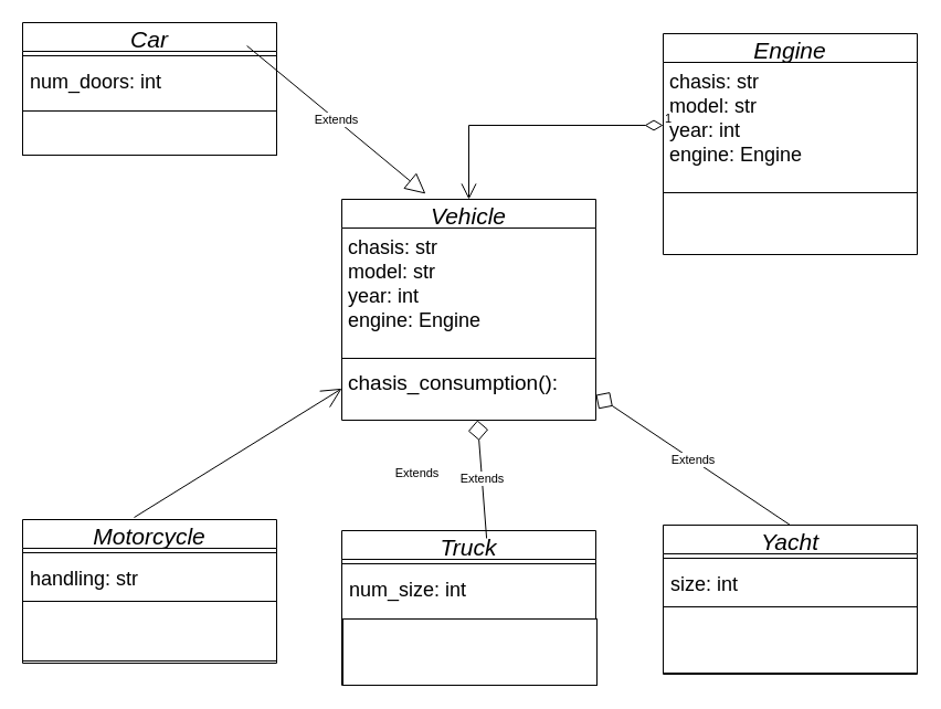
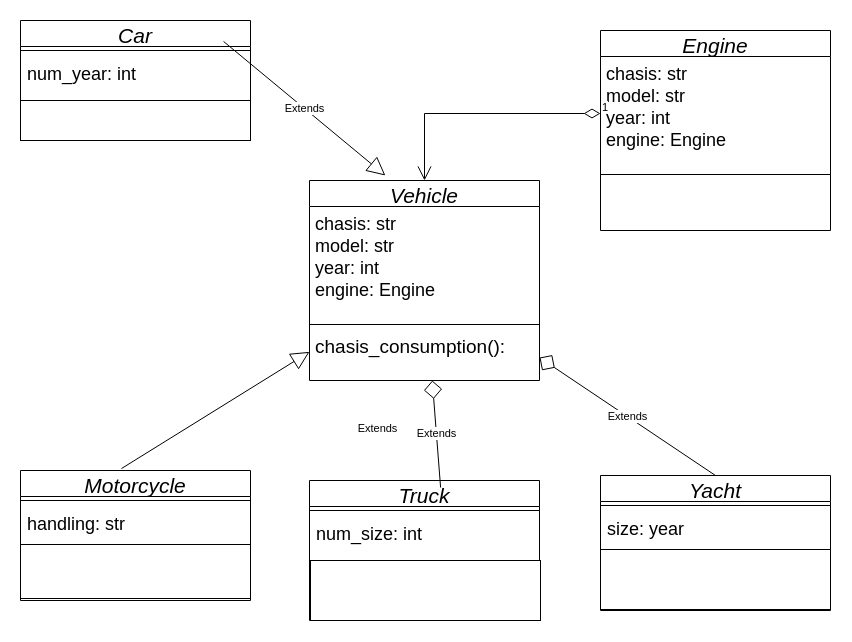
- <mxCell id="12" value="&lt;font style=&quot;font-size: 18px;&quot;&gt;&amp;nbsp;num_doors: int&lt;/font&gt;" style="text;html=1;align=left;verticalAlign=middle;resizable=0;points=[];autosize=1;strokeColor=none;fillColor=none;" vertex="1" parent="10"><mxGeometry y="34" width="230" height="40" as="geometry" /></mxCell>
+ <mxCell id="12" value="&lt;font style=&quot;font-size: 18px;&quot;&gt;&amp;nbsp;num_year: int&lt;/font&gt;" style="text;html=1;align=left;verticalAlign=middle;resizable=0;points=[];autosize=1;strokeColor=none;fillColor=none;" vertex="1" parent="10"><mxGeometry y="34" width="230" height="40" as="geometry" /></mxCell>
- <mxCell id="24" value="Extends" style="endArrow=open;endSize=16;endFill=0;html=1;rounded=0;exitX=0.439;exitY=-0.015;exitDx=0;exitDy=0;exitPerimeter=0;" edge="1" parent="1" source="6" target="2"><mxGeometry x="1" y="-92" width="160" relative="1" as="geometry"><mxPoint x="30" y="310" as="sourcePoint" /><mxPoint x="190" y="310" as="targetPoint" /><mxPoint x="20" y="-2" as="offset" /></mxGeometry></mxCell>
+ <mxCell id="24" value="Extends" style="endArrow=block;endSize=16;endFill=0;html=1;rounded=0;exitX=0.439;exitY=-0.015;exitDx=0;exitDy=0;exitPerimeter=0;" edge="1" parent="1" source="6" target="2"><mxGeometry x="1" y="-92" width="160" relative="1" as="geometry"><mxPoint x="30" y="310" as="sourcePoint" /><mxPoint x="190" y="310" as="targetPoint" /><mxPoint x="20" y="-2" as="offset" /></mxGeometry></mxCell>
- <mxCell id="18" value="&lt;font style=&quot;font-size: 18px;&quot;&gt;&amp;nbsp;size: int&lt;/font&gt;" style="text;html=1;align=left;verticalAlign=middle;resizable=0;points=[];autosize=1;strokeColor=none;fillColor=none;" vertex="1" parent="16"><mxGeometry y="34" width="230" height="40" as="geometry" /></mxCell>
+ <mxCell id="18" value="&lt;font style=&quot;font-size: 18px;&quot;&gt;&amp;nbsp;size: year&lt;/font&gt;" style="text;html=1;align=left;verticalAlign=middle;resizable=0;points=[];autosize=1;strokeColor=none;fillColor=none;" vertex="1" parent="16"><mxGeometry y="34" width="230" height="40" as="geometry" /></mxCell>
